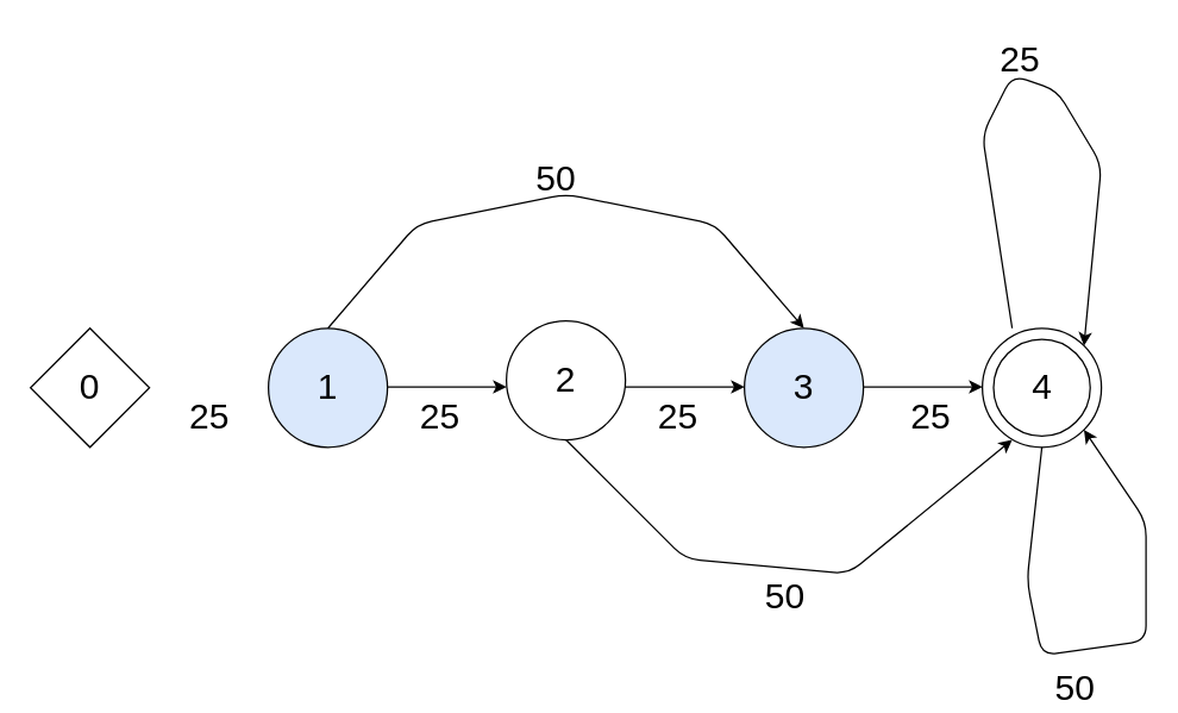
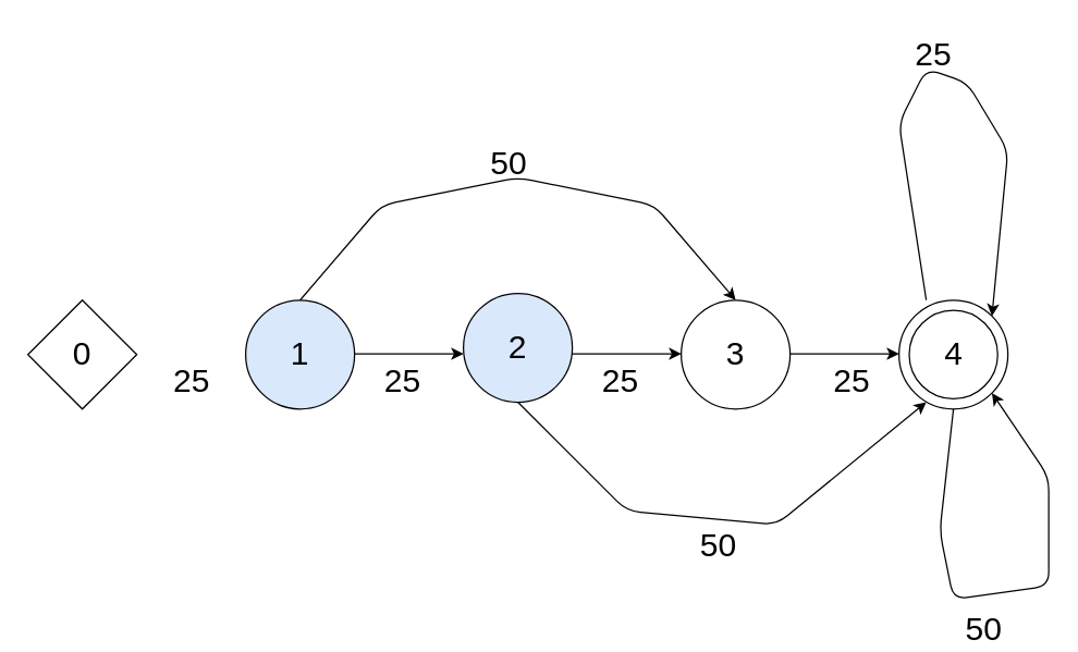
- <mxCell id="2" value="&lt;font style=&quot;font-size: 24px;&quot;&gt;2&lt;/font&gt;" style="ellipse;whiteSpace=wrap;html=1;aspect=fixed;" vertex="1" parent="1"><mxGeometry x="340" y="215" width="80" height="80" as="geometry" /></mxCell>
+ <mxCell id="2" value="&lt;font style=&quot;font-size: 24px;&quot;&gt;2&lt;/font&gt;" style="ellipse;whiteSpace=wrap;html=1;aspect=fixed;fillColor=#dae8fc;" vertex="1" parent="1"><mxGeometry x="340" y="215" width="80" height="80" as="geometry" /></mxCell>
- <mxCell id="5" value="&lt;font style=&quot;font-size: 24px;&quot;&gt;3&lt;/font&gt;" style="ellipse;whiteSpace=wrap;html=1;aspect=fixed;fillColor=#dae8fc;" vertex="1" parent="1"><mxGeometry x="500" y="220" width="80" height="80" as="geometry" /></mxCell>
+ <mxCell id="5" value="&lt;font style=&quot;font-size: 24px;&quot;&gt;3&lt;/font&gt;" style="ellipse;whiteSpace=wrap;html=1;aspect=fixed;" vertex="1" parent="1"><mxGeometry x="500" y="220" width="80" height="80" as="geometry" /></mxCell>
